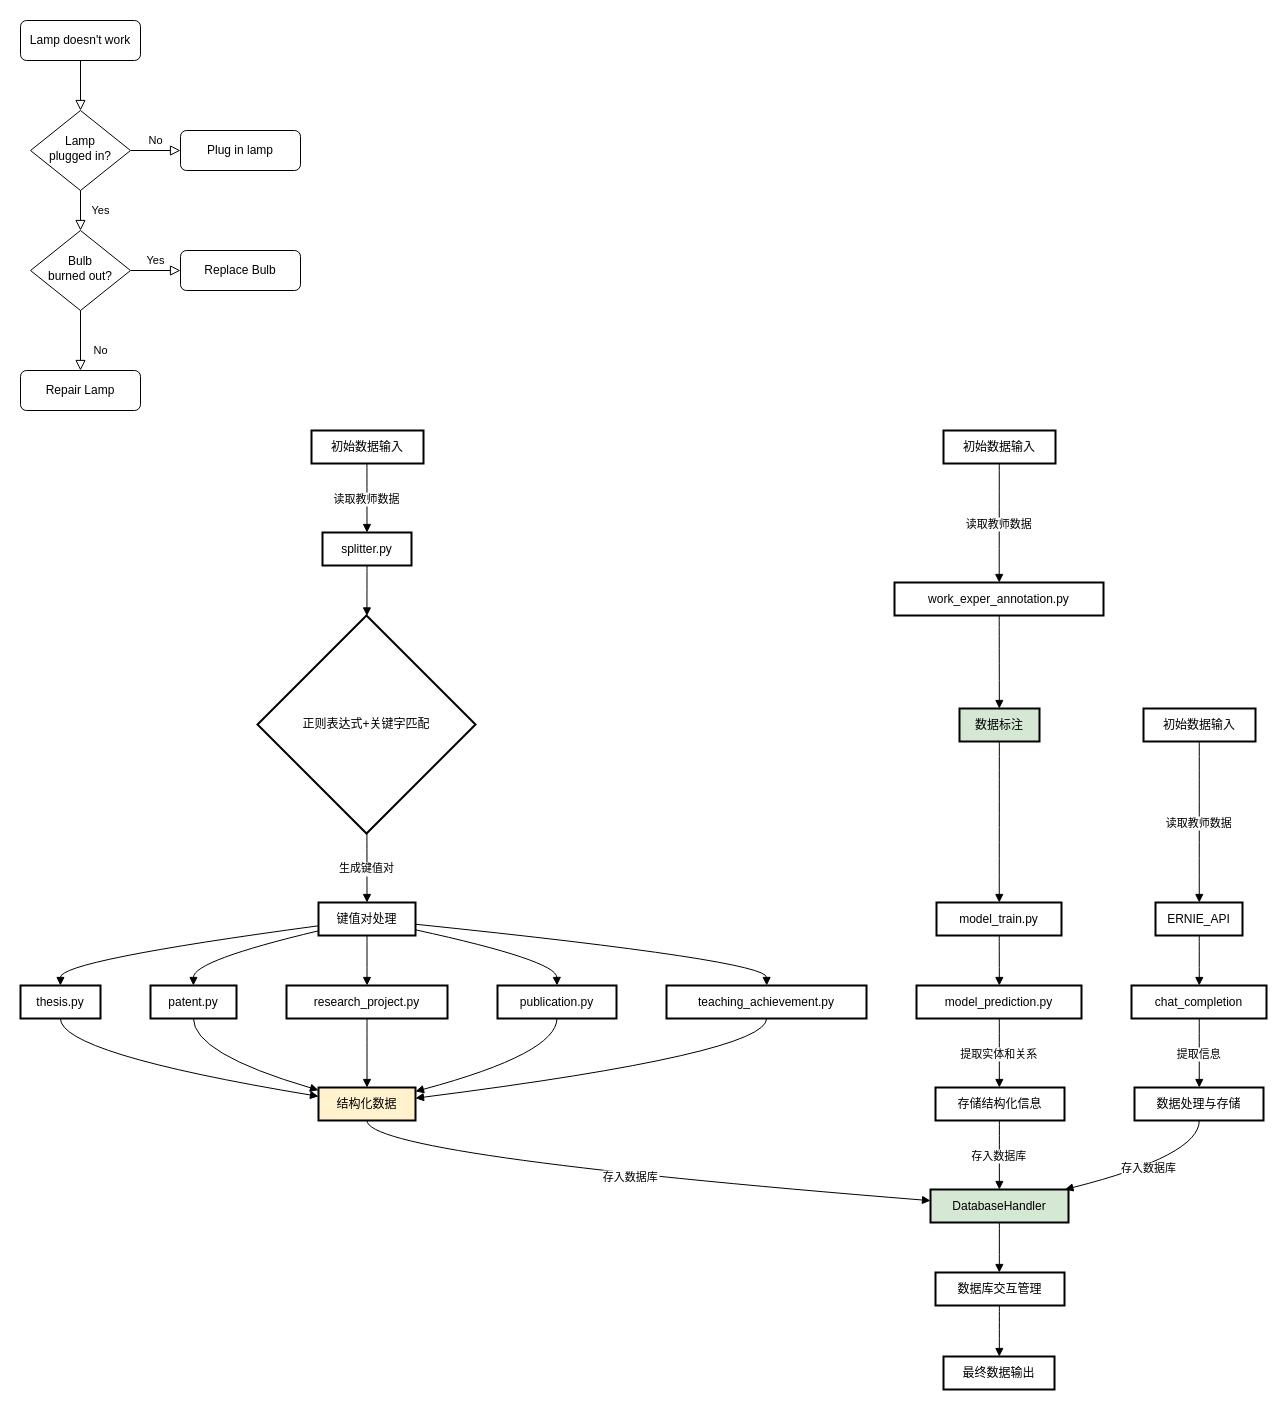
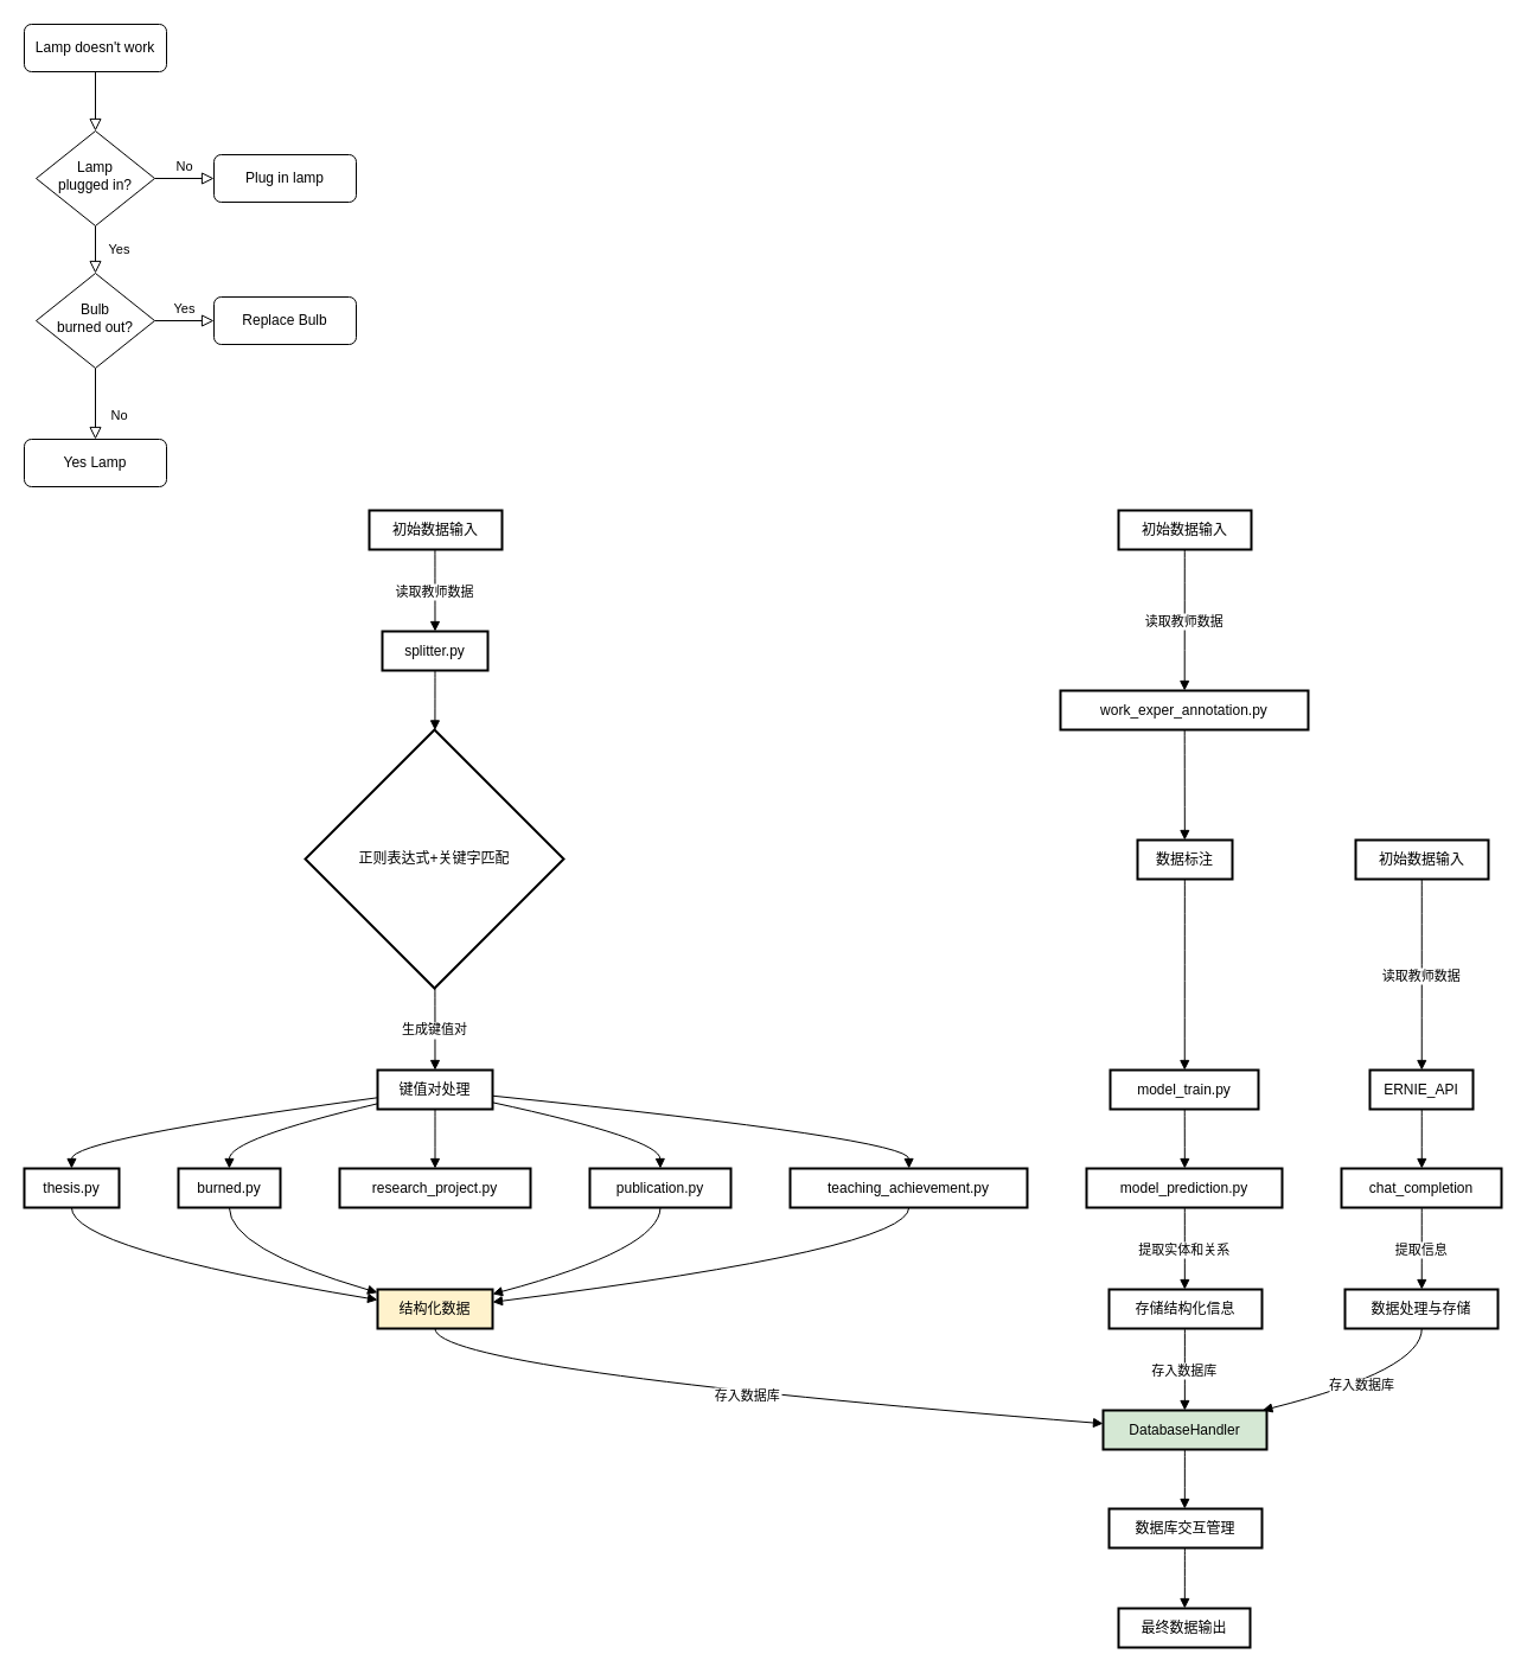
- <mxCell id="11" value="Repair Lamp" style="rounded=1;whiteSpace=wrap;html=1;fontSize=12;glass=0;strokeWidth=1;shadow=0;" parent="1" vertex="1"><mxGeometry x="20" y="370" width="120" height="40" as="geometry" /></mxCell>
+ <mxCell id="11" value="Yes Lamp" style="rounded=1;whiteSpace=wrap;html=1;fontSize=12;glass=0;strokeWidth=1;shadow=0;" parent="1" vertex="1"><mxGeometry x="20" y="370" width="120" height="40" as="geometry" /></mxCell>
- <mxCell id="26" value="数据标注" style="whiteSpace=wrap;strokeWidth=2;fillColor=#d5e8d4;" vertex="1" parent="1"><mxGeometry x="959" y="708" width="80" height="33" as="geometry" /></mxCell>
+ <mxCell id="26" value="数据标注" style="whiteSpace=wrap;strokeWidth=2;" vertex="1" parent="1"><mxGeometry x="959" y="708" width="80" height="33" as="geometry" /></mxCell>
- <mxCell id="18" value="patent.py" style="whiteSpace=wrap;strokeWidth=2;" vertex="1" parent="1"><mxGeometry x="150" y="985" width="86" height="33" as="geometry" /></mxCell>
+ <mxCell id="18" value="burned.py" style="whiteSpace=wrap;strokeWidth=2;" vertex="1" parent="1"><mxGeometry x="150" y="985" width="86" height="33" as="geometry" /></mxCell>
- <mxCell id="46" value="" style="curved=1;startArrow=none;endArrow=block;exitX=0.5;exitY=1.024;entryX=0.5;entryY=0.006;rounded=0;" edge="1" parent="1" source="19" target="22"><mxGeometry relative="1" as="geometry"><Array as="points" /></mxGeometry></mxCell>
